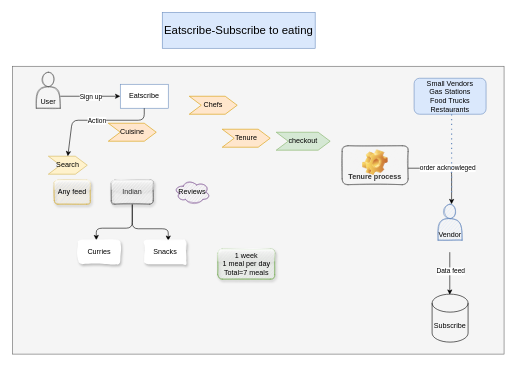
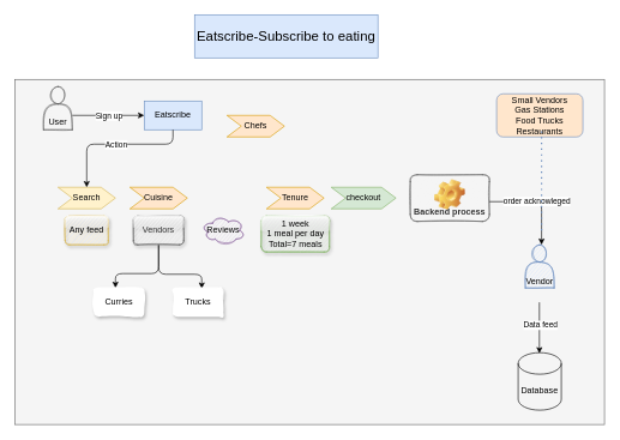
- <mxCell id="8" value="Eatscribe" style="rounded=0;whiteSpace=wrap;html=1;fillColor=#ffffff;strokeColor=#6c8ebf;" parent="1" vertex="1"><mxGeometry x="200" y="140" width="80" height="40" as="geometry" /></mxCell>
+ <mxCell id="8" value="Eatscribe" style="rounded=0;whiteSpace=wrap;html=1;fillColor=#dae8fc;strokeColor=#6c8ebf;" parent="1" vertex="1"><mxGeometry x="200" y="140" width="80" height="40" as="geometry" /></mxCell>
- <mxCell id="9" value="Small Vendors&lt;br&gt;Gas Stations&lt;br&gt;Food Trucks&lt;br&gt;Restaurants" style="rounded=1;whiteSpace=wrap;html=1;fillColor=#dae8fc;strokeColor=#6c8ebf;" parent="1" vertex="1"><mxGeometry x="690" y="130" width="120" height="60" as="geometry" /></mxCell>
+ <mxCell id="9" value="Small Vendors&lt;br&gt;Gas Stations&lt;br&gt;Food Trucks&lt;br&gt;Restaurants" style="rounded=1;whiteSpace=wrap;html=1;fillColor=#ffe6cc;strokeColor=#6c8ebf;" parent="1" vertex="1"><mxGeometry x="690" y="130" width="120" height="60" as="geometry" /></mxCell>
- <mxCell id="11" value="Cuisine" style="shape=step;perimeter=stepPerimeter;whiteSpace=wrap;html=1;fixedSize=1;fillColor=#ffe6cc;strokeColor=#d79b00;" parent="1" vertex="1"><mxGeometry x="180" y="205" width="80" height="30" as="geometry" /></mxCell>
+ <mxCell id="11" value="Cuisine" style="shape=step;perimeter=stepPerimeter;whiteSpace=wrap;html=1;fixedSize=1;fillColor=#ffe6cc;strokeColor=#d79b00;" parent="1" vertex="1"><mxGeometry x="180" y="260" width="80" height="30" as="geometry" /></mxCell>
- <mxCell id="16" value="Tenure" style="shape=step;perimeter=stepPerimeter;whiteSpace=wrap;html=1;fixedSize=1;fillColor=#ffe6cc;strokeColor=#d79b00;" parent="1" vertex="1"><mxGeometry x="370" y="215" width="80" height="30" as="geometry" /></mxCell>
+ <mxCell id="16" value="Tenure" style="shape=step;perimeter=stepPerimeter;whiteSpace=wrap;html=1;fixedSize=1;fillColor=#ffe6cc;strokeColor=#d79b00;" parent="1" vertex="1"><mxGeometry x="370" y="260" width="80" height="30" as="geometry" /></mxCell>
- <mxCell id="17" value="checkout" style="shape=step;perimeter=stepPerimeter;whiteSpace=wrap;html=1;fixedSize=1;fillColor=#d5e8d4;strokeColor=#82b366;" parent="1" vertex="1"><mxGeometry x="460" y="220" width="90" height="30" as="geometry" /></mxCell>
+ <mxCell id="17" value="checkout" style="shape=step;perimeter=stepPerimeter;whiteSpace=wrap;html=1;fixedSize=1;fillColor=#d5e8d4;strokeColor=#82b366;" parent="1" vertex="1"><mxGeometry x="460" y="260" width="90" height="30" as="geometry" /></mxCell>
- <mxCell id="10" value="Search" style="shape=step;perimeter=stepPerimeter;whiteSpace=wrap;html=1;fixedSize=1;fillColor=#fff2cc;strokeColor=#d6b656;" parent="1" vertex="1"><mxGeometry x="80" y="260" width="65" height="30" as="geometry" /></mxCell>
+ <mxCell id="10" value="Search" style="shape=step;perimeter=stepPerimeter;whiteSpace=wrap;html=1;fixedSize=1;fillColor=#fff2cc;strokeColor=#d6b656;" parent="1" vertex="1"><mxGeometry x="80" y="260" width="80" height="30" as="geometry" /></mxCell>
- <mxCell id="25" value="Tenure process" style="label;whiteSpace=wrap;html=1;align=center;verticalAlign=bottom;spacingLeft=0;spacingBottom=4;imageAlign=center;imageVerticalAlign=top;image=img/clipart/Gear_128x128.png;rounded=1;shadow=0;glass=0;sketch=1;fillColor=#f5f5f5;strokeColor=#666666;fontColor=#333333;" parent="1" vertex="1"><mxGeometry x="570" y="242.5" width="110" height="65" as="geometry" /></mxCell>
+ <mxCell id="25" value="Backend process" style="label;whiteSpace=wrap;html=1;align=center;verticalAlign=bottom;spacingLeft=0;spacingBottom=4;imageAlign=center;imageVerticalAlign=top;image=img/clipart/Gear_128x128.png;rounded=1;shadow=0;glass=0;sketch=1;fillColor=#f5f5f5;strokeColor=#666666;fontColor=#333333;" parent="1" vertex="1"><mxGeometry x="570" y="242.5" width="110" height="65" as="geometry" /></mxCell>
- <mxCell id="19" value="Indian" style="text;html=1;align=center;verticalAlign=middle;whiteSpace=wrap;rounded=1;gradientDirection=north;shadow=1;glass=1;sketch=1;fillColor=#f5f5f5;strokeColor=#666666;fontColor=#333333;" parent="1" vertex="1"><mxGeometry x="185" y="300" width="70" height="40" as="geometry" /></mxCell>
+ <mxCell id="19" value="Vendors" style="text;html=1;align=center;verticalAlign=middle;whiteSpace=wrap;rounded=1;gradientDirection=north;shadow=1;glass=1;sketch=1;fillColor=#f5f5f5;strokeColor=#666666;fontColor=#333333;" parent="1" vertex="1"><mxGeometry x="185" y="300" width="70" height="40" as="geometry" /></mxCell>
- <mxCell id="15" value="Reviews" style="ellipse;shape=cloud;whiteSpace=wrap;html=1;fillColor=#e1d5e7;strokeColor=#9673a6;sketch=1;" parent="1" vertex="1"><mxGeometry x="290" y="300" width="60" height="40" as="geometry" /></mxCell>
+ <mxCell id="15" value="Reviews" style="ellipse;shape=cloud;whiteSpace=wrap;html=1;fillColor=#e1d5e7;strokeColor=#9673a6;sketch=1;" parent="1" vertex="1"><mxGeometry x="280" y="300" width="60" height="40" as="geometry" /></mxCell>
- <mxCell id="23" value="Snacks" style="text;html=1;strokeColor=none;align=center;verticalAlign=middle;whiteSpace=wrap;rounded=1;fillColor=#ffffff;gradientColor=#ffffff;gradientDirection=north;shadow=1;glass=1;sketch=1;" parent="1" vertex="1"><mxGeometry x="240" y="400" width="70" height="40" as="geometry" /></mxCell>
+ <mxCell id="23" value="Trucks" style="text;html=1;strokeColor=none;align=center;verticalAlign=middle;whiteSpace=wrap;rounded=1;fillColor=#ffffff;gradientColor=#ffffff;gradientDirection=north;shadow=1;glass=1;sketch=1;" parent="1" vertex="1"><mxGeometry x="240" y="400" width="70" height="40" as="geometry" /></mxCell>
- <mxCell id="24" value="1 week&lt;br&gt;1 meal per day&lt;br&gt;Total=7 meals" style="text;html=1;align=center;verticalAlign=middle;whiteSpace=wrap;rounded=1;gradientDirection=north;shadow=1;glass=1;sketch=1;fillColor=#d5e8d4;strokeColor=#82b366;" parent="1" vertex="1"><mxGeometry x="362.5" y="415" width="95" height="50" as="geometry" /></mxCell>
+ <mxCell id="24" value="1 week&lt;br&gt;1 meal per day&lt;br&gt;Total=7 meals" style="text;html=1;align=center;verticalAlign=middle;whiteSpace=wrap;rounded=1;gradientDirection=north;shadow=1;glass=1;sketch=1;fillColor=#d5e8d4;strokeColor=#82b366;" parent="1" vertex="1"><mxGeometry x="362.5" y="300" width="95" height="50" as="geometry" /></mxCell>
- <mxCell id="29" value="Subscribe" style="shape=cylinder3;whiteSpace=wrap;html=1;boundedLbl=1;backgroundOutline=1;size=15;rounded=1;shadow=0;glass=1;sketch=0;fillColor=none;gradientColor=none;" parent="1" vertex="1"><mxGeometry x="720" y="490" width="60" height="80" as="geometry" /></mxCell>
+ <mxCell id="29" value="Database" style="shape=cylinder3;whiteSpace=wrap;html=1;boundedLbl=1;backgroundOutline=1;size=15;rounded=1;shadow=0;glass=1;sketch=0;fillColor=none;gradientColor=none;" parent="1" vertex="1"><mxGeometry x="720" y="490" width="60" height="80" as="geometry" /></mxCell>
